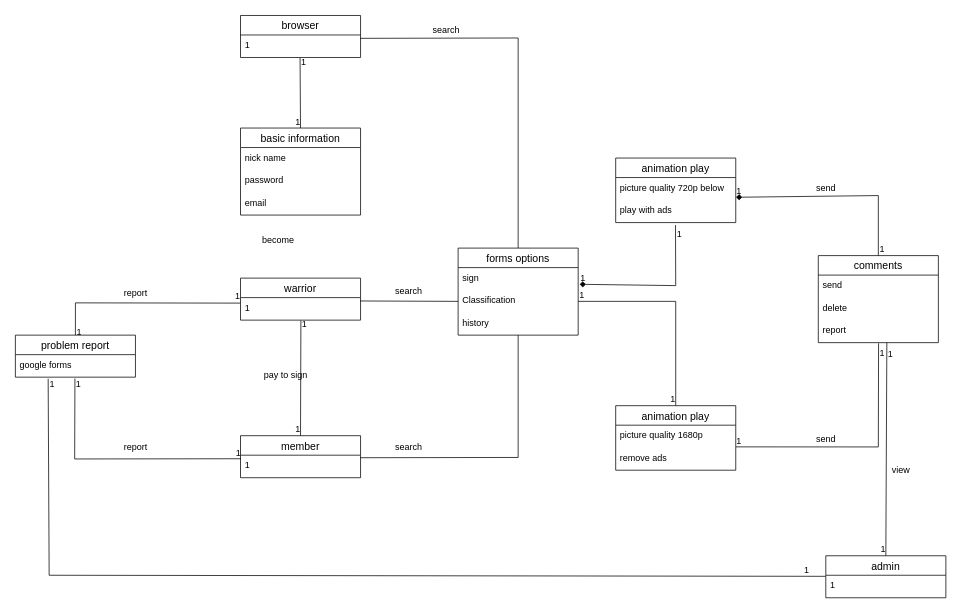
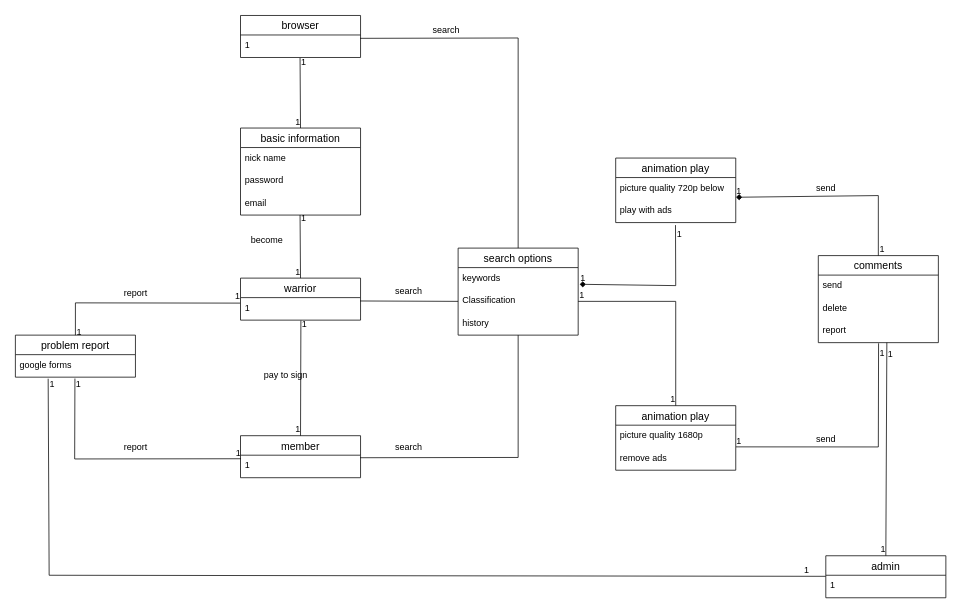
- <mxCell id="32" value="become" style="text;html=1;align=center;verticalAlign=middle;resizable=0;points=[];autosize=1;strokeColor=none;fillColor=none;" vertex="1" parent="1"><mxGeometry x="340" y="310" width="60" height="20" as="geometry" /></mxCell>
+ <mxCell id="32" value="become" style="text;html=1;align=center;verticalAlign=middle;resizable=0;points=[];autosize=1;strokeColor=none;fillColor=none;" vertex="1" parent="1"><mxGeometry x="325" y="310" width="60" height="20" as="geometry" /></mxCell>
+ <mxCell id="29" value="" style="endArrow=none;html=1;rounded=0;entryX=0.5;entryY=0;entryDx=0;entryDy=0;exitX=0.496;exitY=1;exitDx=0;exitDy=0;exitPerimeter=0;" edge="1" parent="1" source="28" target="2"><mxGeometry relative="1" as="geometry"><mxPoint x="409.36" y="86.57" as="sourcePoint" /><mxPoint x="410" y="180" as="targetPoint" /></mxGeometry></mxCell>
+ <mxCell id="30" value="1" style="resizable=0;html=1;align=left;verticalAlign=bottom;" connectable="0" vertex="1" parent="29"><mxGeometry x="-1" relative="1" as="geometry"><mxPoint y="13" as="offset" /></mxGeometry></mxCell>
+ <mxCell id="31" value="1" style="resizable=0;html=1;align=right;verticalAlign=bottom;" connectable="0" vertex="1" parent="29"><mxGeometry x="1" relative="1" as="geometry" /></mxCell>
- <mxCell id="15" value="forms options" style="swimlane;fontStyle=0;childLayout=stackLayout;horizontal=1;startSize=26;horizontalStack=0;resizeParent=1;resizeParentMax=0;resizeLast=0;collapsible=1;marginBottom=0;align=center;fontSize=14;" vertex="1" parent="1"><mxGeometry x="610" y="330" width="160" height="116" as="geometry" /></mxCell>
+ <mxCell id="15" value="search options" style="swimlane;fontStyle=0;childLayout=stackLayout;horizontal=1;startSize=26;horizontalStack=0;resizeParent=1;resizeParentMax=0;resizeLast=0;collapsible=1;marginBottom=0;align=center;fontSize=14;" vertex="1" parent="1"><mxGeometry x="610" y="330" width="160" height="116" as="geometry" /></mxCell>
- <mxCell id="16" value="sign" style="text;strokeColor=none;fillColor=none;spacingLeft=4;spacingRight=4;overflow=hidden;rotatable=0;points=[[0,0.5],[1,0.5]];portConstraint=eastwest;fontSize=12;" vertex="1" parent="15"><mxGeometry y="26" width="160" height="30" as="geometry" /></mxCell>
+ <mxCell id="16" value="keywords" style="text;strokeColor=none;fillColor=none;spacingLeft=4;spacingRight=4;overflow=hidden;rotatable=0;points=[[0,0.5],[1,0.5]];portConstraint=eastwest;fontSize=12;" vertex="1" parent="15"><mxGeometry y="26" width="160" height="30" as="geometry" /></mxCell>
- <mxCell id="72" value="view" style="text;html=1;align=center;verticalAlign=middle;resizable=0;points=[];autosize=1;strokeColor=none;fillColor=none;" vertex="1" parent="1"><mxGeometry x="1180" y="616" width="40" height="20" as="geometry" /></mxCell>
